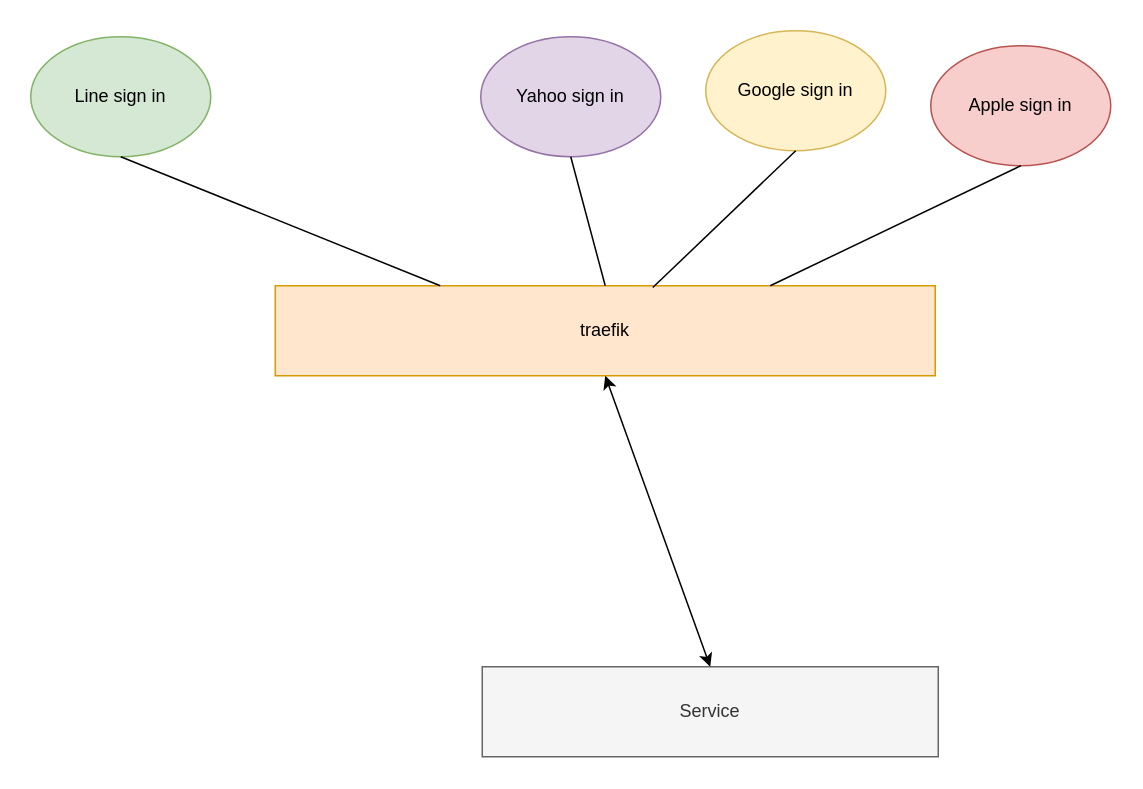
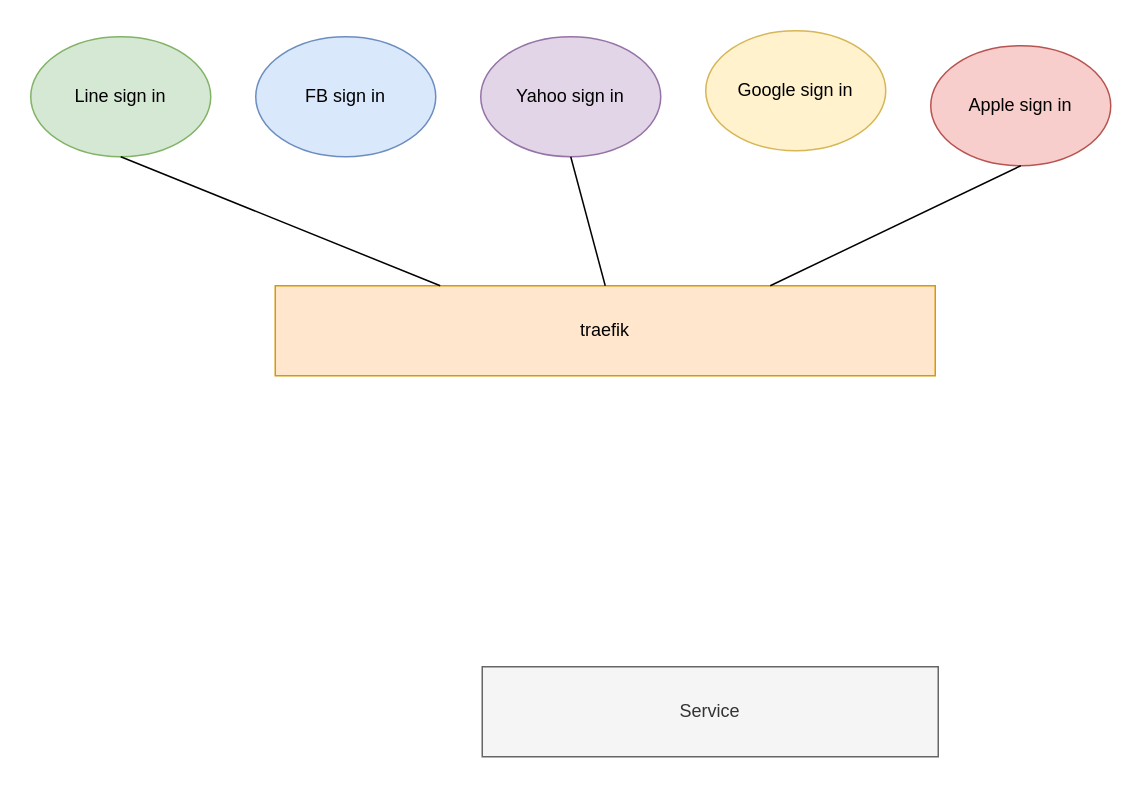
+ <mxCell id="4" value="FB sign in" style="ellipse;whiteSpace=wrap;html=1;fillColor=#dae8fc;strokeColor=#6c8ebf;" parent="1" vertex="1"><mxGeometry x="170" y="24" width="120" height="80" as="geometry" /></mxCell>
- <mxCell id="10" value="" style="endArrow=none;html=1;entryX=0.5;entryY=1;entryDx=0;entryDy=0;exitX=0.572;exitY=0.02;exitDx=0;exitDy=0;exitPerimeter=0;" parent="1" source="2" target="6" edge="1"><mxGeometry width="50" height="50" relative="1" as="geometry"><mxPoint x="413" y="200" as="sourcePoint" /><mxPoint x="390" y="114" as="targetPoint" /><Array as="points" /></mxGeometry></mxCell>
- <mxCell id="13" value="" style="endArrow=classic;startArrow=classic;html=1;entryX=0.5;entryY=1;entryDx=0;entryDy=0;exitX=0.5;exitY=0;exitDx=0;exitDy=0;" parent="1" source="12" target="2" edge="1"><mxGeometry width="50" height="50" relative="1" as="geometry"><mxPoint x="17" y="574" as="sourcePoint" /><mxPoint x="67" y="524" as="targetPoint" /><Array as="points" /></mxGeometry></mxCell>
